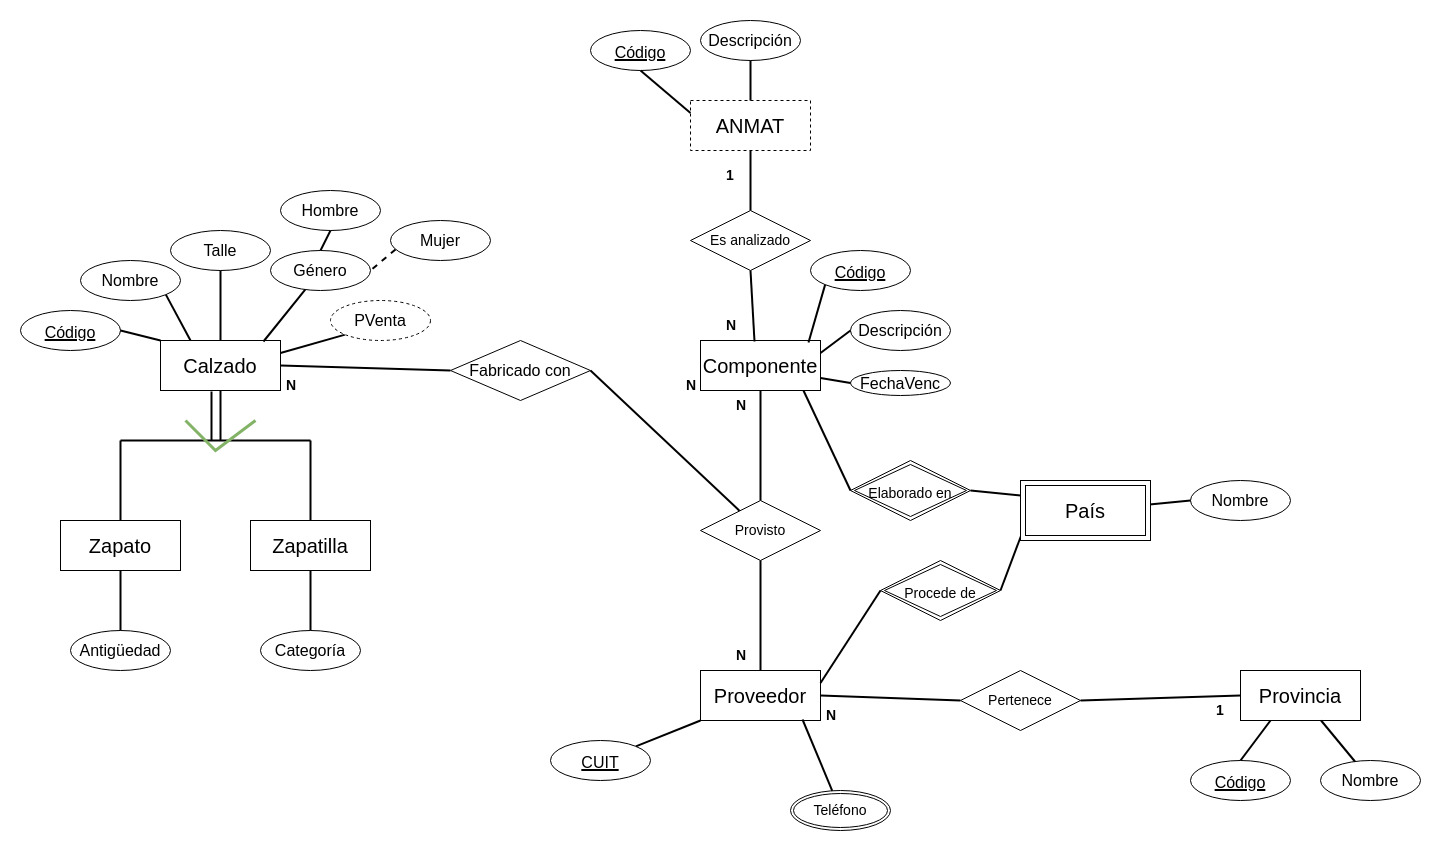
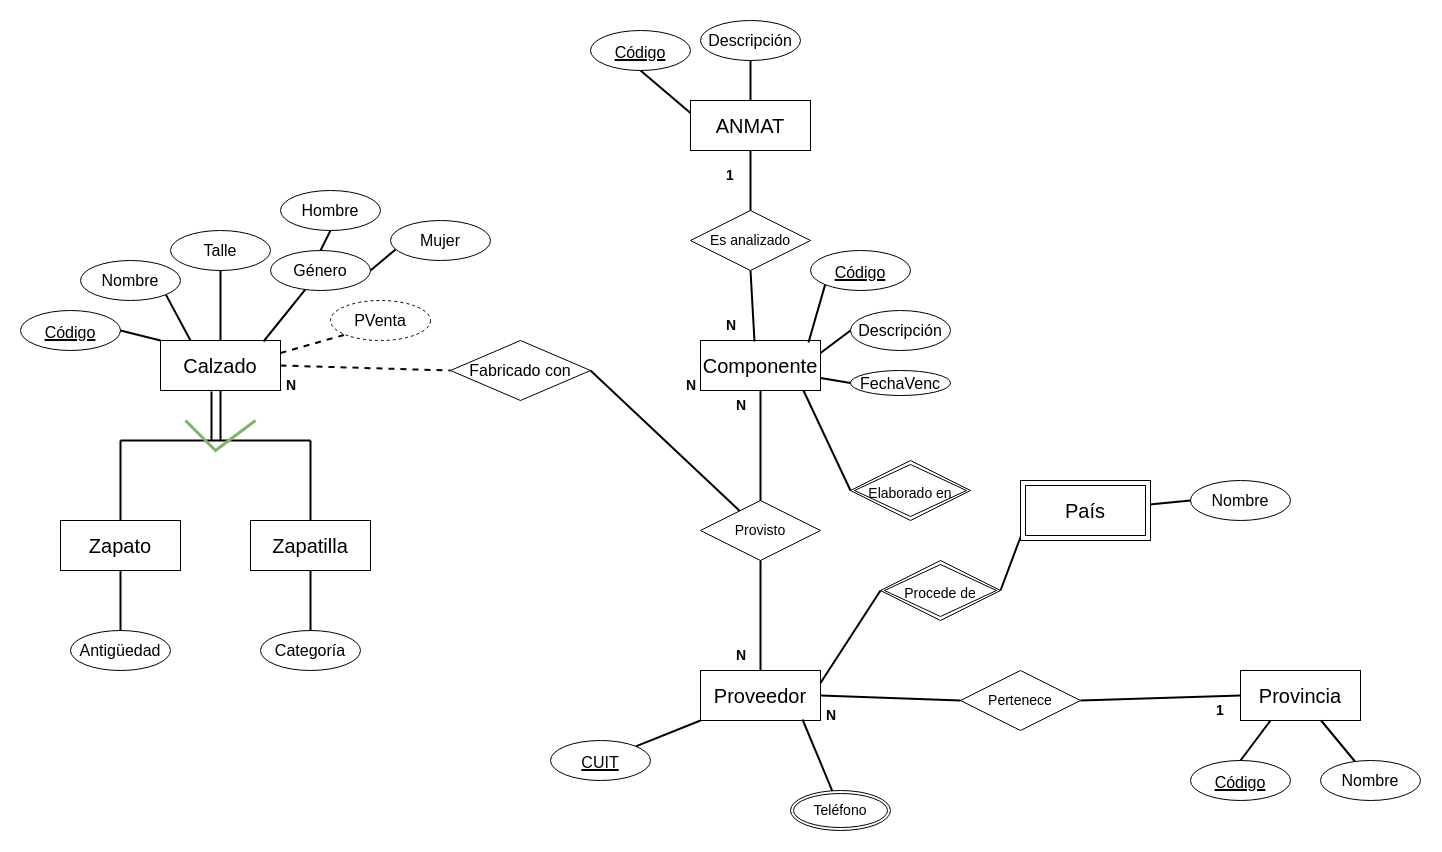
- <mxCell id="42" value="&lt;span style=&quot;font-size: 20px;&quot;&gt;ANMAT&lt;/span&gt;" style="whiteSpace=wrap;html=1;align=center;fontSize=14;dashed=1;" parent="1" vertex="1"><mxGeometry x="690" y="100" width="120" height="50" as="geometry" /></mxCell>
+ <mxCell id="42" value="&lt;span style=&quot;font-size: 20px;&quot;&gt;ANMAT&lt;/span&gt;" style="whiteSpace=wrap;html=1;align=center;fontSize=14;" parent="1" vertex="1"><mxGeometry x="690" y="100" width="120" height="50" as="geometry" /></mxCell>
- <mxCell id="14" value="" style="endArrow=none;html=1;rounded=0;fontSize=16;strokeWidth=2;exitX=0.05;exitY=0.725;exitDx=0;exitDy=0;entryX=1;entryY=0.5;entryDx=0;entryDy=0;exitPerimeter=0;dashed=1;" parent="1" source="8" target="6" edge="1"><mxGeometry width="50" height="50" relative="1" as="geometry"><mxPoint x="290" y="362.5" as="sourcePoint" /><mxPoint x="330" y="340" as="targetPoint" /></mxGeometry></mxCell>
+ <mxCell id="14" value="" style="endArrow=none;html=1;rounded=0;fontSize=16;strokeWidth=2;exitX=0.05;exitY=0.725;exitDx=0;exitDy=0;entryX=1;entryY=0.5;entryDx=0;entryDy=0;exitPerimeter=0;" parent="1" source="8" target="6" edge="1"><mxGeometry width="50" height="50" relative="1" as="geometry"><mxPoint x="290" y="362.5" as="sourcePoint" /><mxPoint x="330" y="340" as="targetPoint" /></mxGeometry></mxCell>
- <mxCell id="13" value="" style="endArrow=none;html=1;rounded=0;fontSize=16;strokeWidth=2;exitX=1;exitY=0.25;exitDx=0;exitDy=0;entryX=0;entryY=1;entryDx=0;entryDy=0;" parent="1" source="2" target="49" edge="1"><mxGeometry width="50" height="50" relative="1" as="geometry"><mxPoint x="272.96" y="351" as="sourcePoint" /><mxPoint x="320" y="330" as="targetPoint" /></mxGeometry></mxCell>
+ <mxCell id="13" value="" style="endArrow=none;html=1;rounded=0;fontSize=16;strokeWidth=2;exitX=1;exitY=0.25;exitDx=0;exitDy=0;entryX=0;entryY=1;entryDx=0;entryDy=0;dashed=1;" parent="1" source="2" target="49" edge="1"><mxGeometry width="50" height="50" relative="1" as="geometry"><mxPoint x="272.96" y="351" as="sourcePoint" /><mxPoint x="320" y="330" as="targetPoint" /></mxGeometry></mxCell>
- <mxCell id="36" value="" style="endArrow=none;html=1;rounded=0;fontSize=16;strokeWidth=2;entryX=0;entryY=0.5;entryDx=0;entryDy=0;exitX=1;exitY=0.5;exitDx=0;exitDy=0;" parent="1" source="2" target="35" edge="1"><mxGeometry width="50" height="50" relative="1" as="geometry"><mxPoint x="280" y="410" as="sourcePoint" /><mxPoint x="330" y="360" as="targetPoint" /></mxGeometry></mxCell>
+ <mxCell id="36" value="" style="endArrow=none;html=1;rounded=0;fontSize=16;strokeWidth=2;entryX=0;entryY=0.5;entryDx=0;entryDy=0;exitX=1;exitY=0.5;exitDx=0;exitDy=0;dashed=1;" parent="1" source="2" target="35" edge="1"><mxGeometry width="50" height="50" relative="1" as="geometry"><mxPoint x="280" y="410" as="sourcePoint" /><mxPoint x="330" y="360" as="targetPoint" /></mxGeometry></mxCell>
- <mxCell id="61" value="" style="endArrow=none;html=1;rounded=0;fontSize=16;strokeWidth=2;exitX=0;exitY=0.25;exitDx=0;exitDy=0;entryX=1;entryY=0.5;entryDx=0;entryDy=0;" parent="1" source="75" target="76" edge="1"><mxGeometry width="50" height="50" relative="1" as="geometry"><mxPoint x="1020" y="500" as="sourcePoint" /><mxPoint x="950" y="490" as="targetPoint" /></mxGeometry></mxCell>
